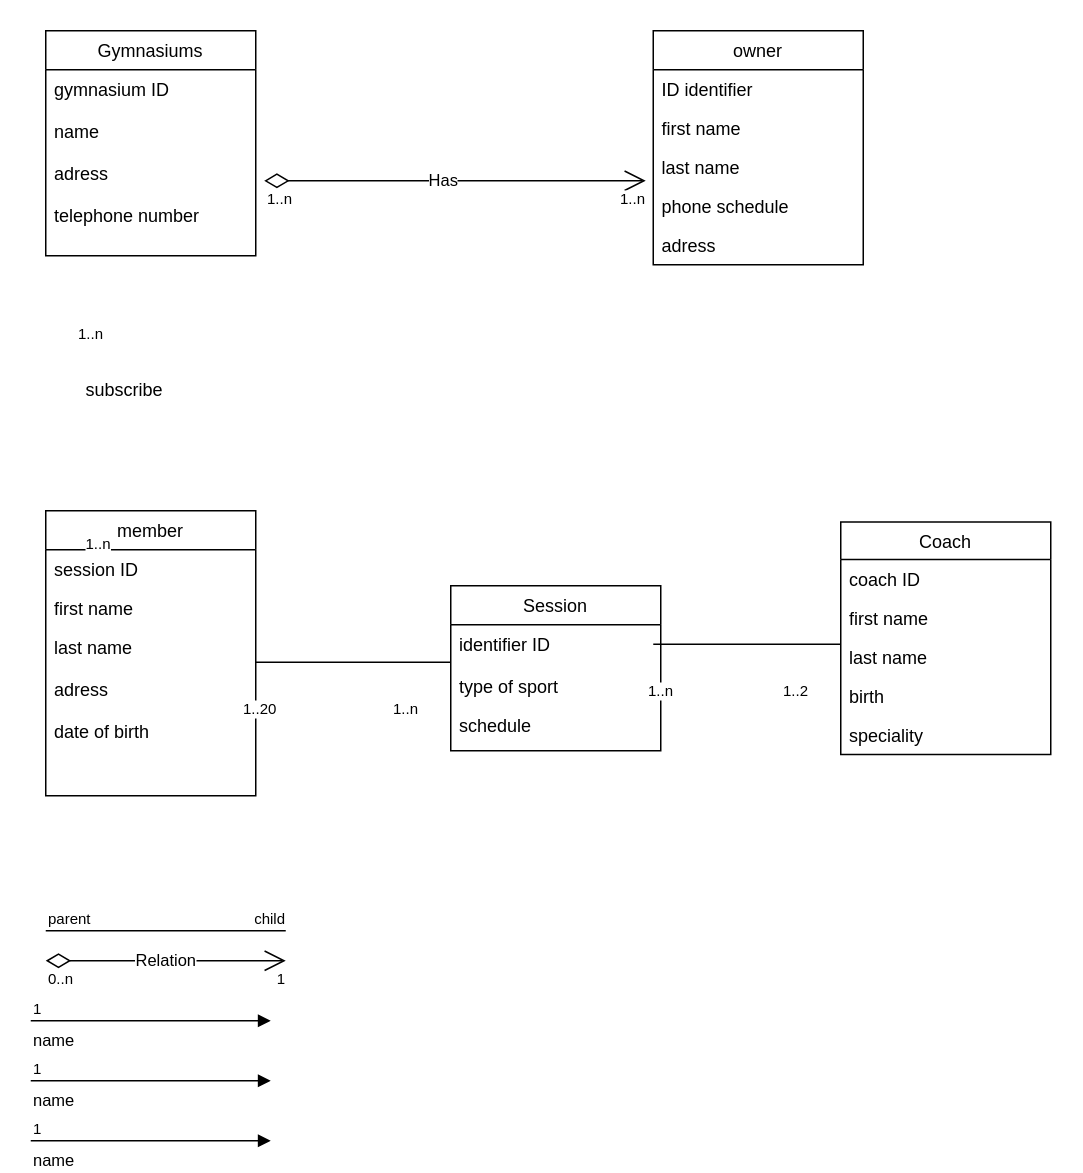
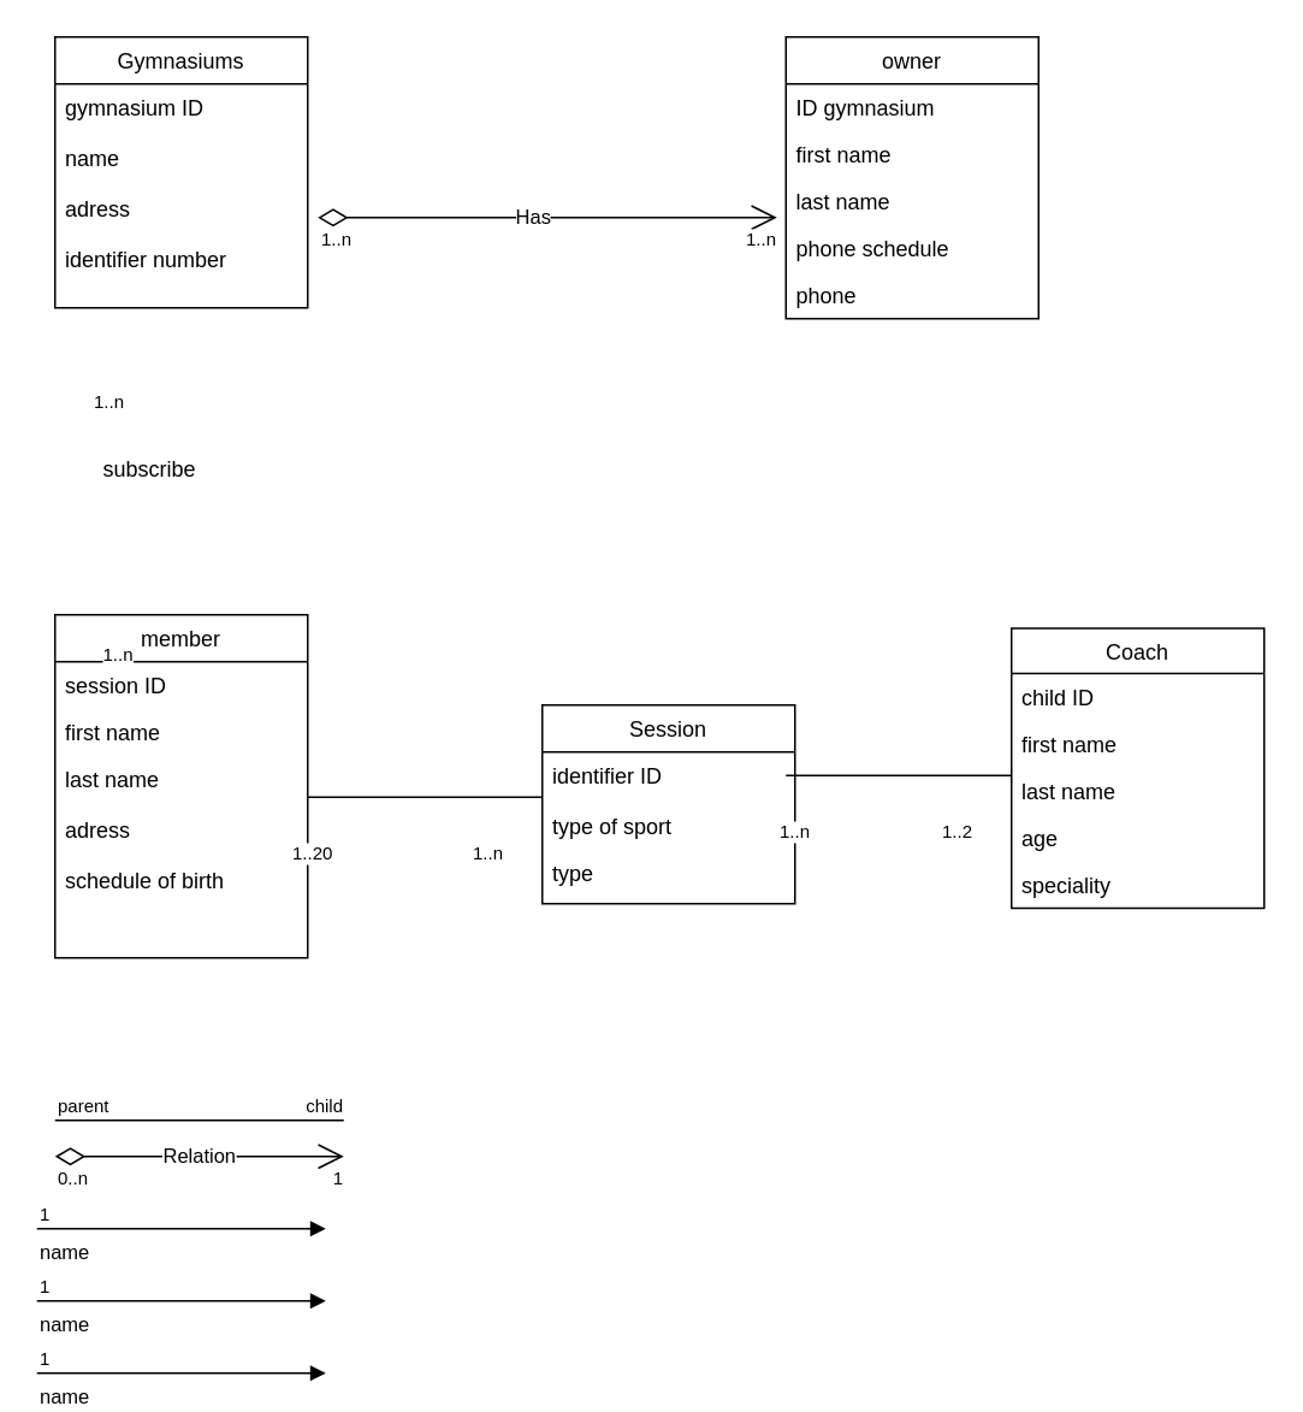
- <mxCell id="6" value="gymnasium ID&#10;&#10;name&#10;&#10;adress&#10;&#10;telephone number" style="text;strokeColor=none;fillColor=none;align=left;verticalAlign=top;spacingLeft=4;spacingRight=4;overflow=hidden;rotatable=0;points=[[0,0.5],[1,0.5]];portConstraint=eastwest;" parent="5" vertex="1"><mxGeometry y="26" width="140" height="124" as="geometry" /></mxCell>
+ <mxCell id="6" value="gymnasium ID&#10;&#10;name&#10;&#10;adress&#10;&#10;identifier number" style="text;strokeColor=none;fillColor=none;align=left;verticalAlign=top;spacingLeft=4;spacingRight=4;overflow=hidden;rotatable=0;points=[[0,0.5],[1,0.5]];portConstraint=eastwest;" parent="5" vertex="1"><mxGeometry y="26" width="140" height="124" as="geometry" /></mxCell>
- <mxCell id="18" value="ID identifier" style="text;strokeColor=none;fillColor=none;align=left;verticalAlign=top;spacingLeft=4;spacingRight=4;overflow=hidden;rotatable=0;points=[[0,0.5],[1,0.5]];portConstraint=eastwest;" parent="17" vertex="1"><mxGeometry y="26" width="140" height="26" as="geometry" /></mxCell>
+ <mxCell id="18" value="ID gymnasium" style="text;strokeColor=none;fillColor=none;align=left;verticalAlign=top;spacingLeft=4;spacingRight=4;overflow=hidden;rotatable=0;points=[[0,0.5],[1,0.5]];portConstraint=eastwest;" parent="17" vertex="1"><mxGeometry y="26" width="140" height="26" as="geometry" /></mxCell>
- <mxCell id="22" value="adress" style="text;strokeColor=none;fillColor=none;align=left;verticalAlign=top;spacingLeft=4;spacingRight=4;overflow=hidden;rotatable=0;points=[[0,0.5],[1,0.5]];portConstraint=eastwest;" parent="17" vertex="1"><mxGeometry y="130" width="140" height="26" as="geometry" /></mxCell>
+ <mxCell id="22" value="phone" style="text;strokeColor=none;fillColor=none;align=left;verticalAlign=top;spacingLeft=4;spacingRight=4;overflow=hidden;rotatable=0;points=[[0,0.5],[1,0.5]];portConstraint=eastwest;" parent="17" vertex="1"><mxGeometry y="130" width="140" height="26" as="geometry" /></mxCell>
- <mxCell id="12" value="coach ID" style="text;strokeColor=none;fillColor=none;align=left;verticalAlign=top;spacingLeft=4;spacingRight=4;overflow=hidden;rotatable=0;points=[[0,0.5],[1,0.5]];portConstraint=eastwest;" parent="11" vertex="1"><mxGeometry y="25" width="140" height="26" as="geometry" /></mxCell>
+ <mxCell id="12" value="child ID" style="text;strokeColor=none;fillColor=none;align=left;verticalAlign=top;spacingLeft=4;spacingRight=4;overflow=hidden;rotatable=0;points=[[0,0.5],[1,0.5]];portConstraint=eastwest;" parent="11" vertex="1"><mxGeometry y="25" width="140" height="26" as="geometry" /></mxCell>
- <mxCell id="10" value="last name&#10;&#10;adress&#10;&#10;date of birth&#10;&#10;" style="text;strokeColor=none;fillColor=none;align=left;verticalAlign=top;spacingLeft=4;spacingRight=4;overflow=hidden;rotatable=0;points=[[0,0.5],[1,0.5]];portConstraint=eastwest;" parent="7" vertex="1"><mxGeometry y="78" width="140" height="112" as="geometry" /></mxCell>
+ <mxCell id="10" value="last name&#10;&#10;adress&#10;&#10;schedule of birth&#10;&#10;" style="text;strokeColor=none;fillColor=none;align=left;verticalAlign=top;spacingLeft=4;spacingRight=4;overflow=hidden;rotatable=0;points=[[0,0.5],[1,0.5]];portConstraint=eastwest;" parent="7" vertex="1"><mxGeometry y="78" width="140" height="112" as="geometry" /></mxCell>
- <mxCell id="15" value="birth" style="text;strokeColor=none;fillColor=none;align=left;verticalAlign=top;spacingLeft=4;spacingRight=4;overflow=hidden;rotatable=0;points=[[0,0.5],[1,0.5]];portConstraint=eastwest;" parent="11" vertex="1"><mxGeometry y="103" width="140" height="26" as="geometry" /></mxCell>
+ <mxCell id="15" value="age" style="text;strokeColor=none;fillColor=none;align=left;verticalAlign=top;spacingLeft=4;spacingRight=4;overflow=hidden;rotatable=0;points=[[0,0.5],[1,0.5]];portConstraint=eastwest;" parent="11" vertex="1"><mxGeometry y="103" width="140" height="26" as="geometry" /></mxCell>
- <mxCell id="4" value="schedule" style="text;strokeColor=none;fillColor=none;align=left;verticalAlign=top;spacingLeft=4;spacingRight=4;overflow=hidden;rotatable=0;points=[[0,0.5],[1,0.5]];portConstraint=eastwest;" parent="2" vertex="1"><mxGeometry y="80" width="140" height="30" as="geometry" /></mxCell>
+ <mxCell id="4" value="type" style="text;strokeColor=none;fillColor=none;align=left;verticalAlign=top;spacingLeft=4;spacingRight=4;overflow=hidden;rotatable=0;points=[[0,0.5],[1,0.5]];portConstraint=eastwest;" parent="2" vertex="1"><mxGeometry y="80" width="140" height="30" as="geometry" /></mxCell>
